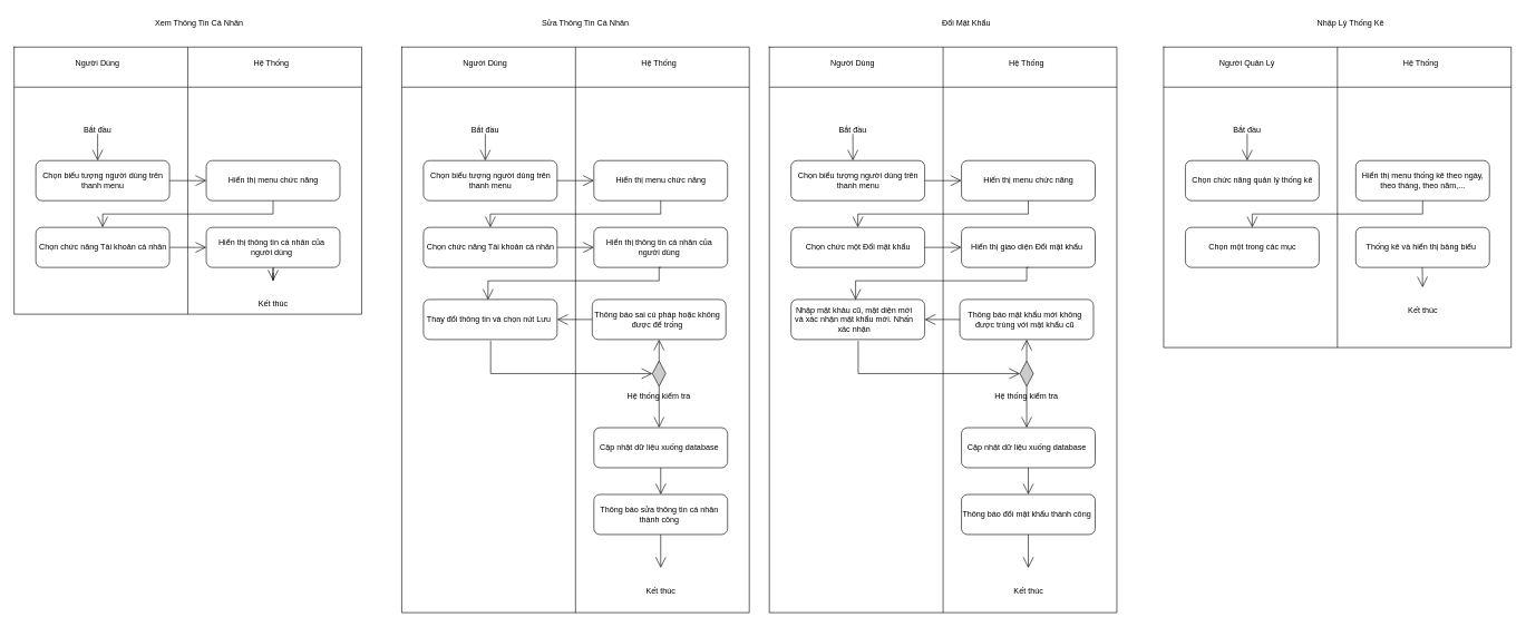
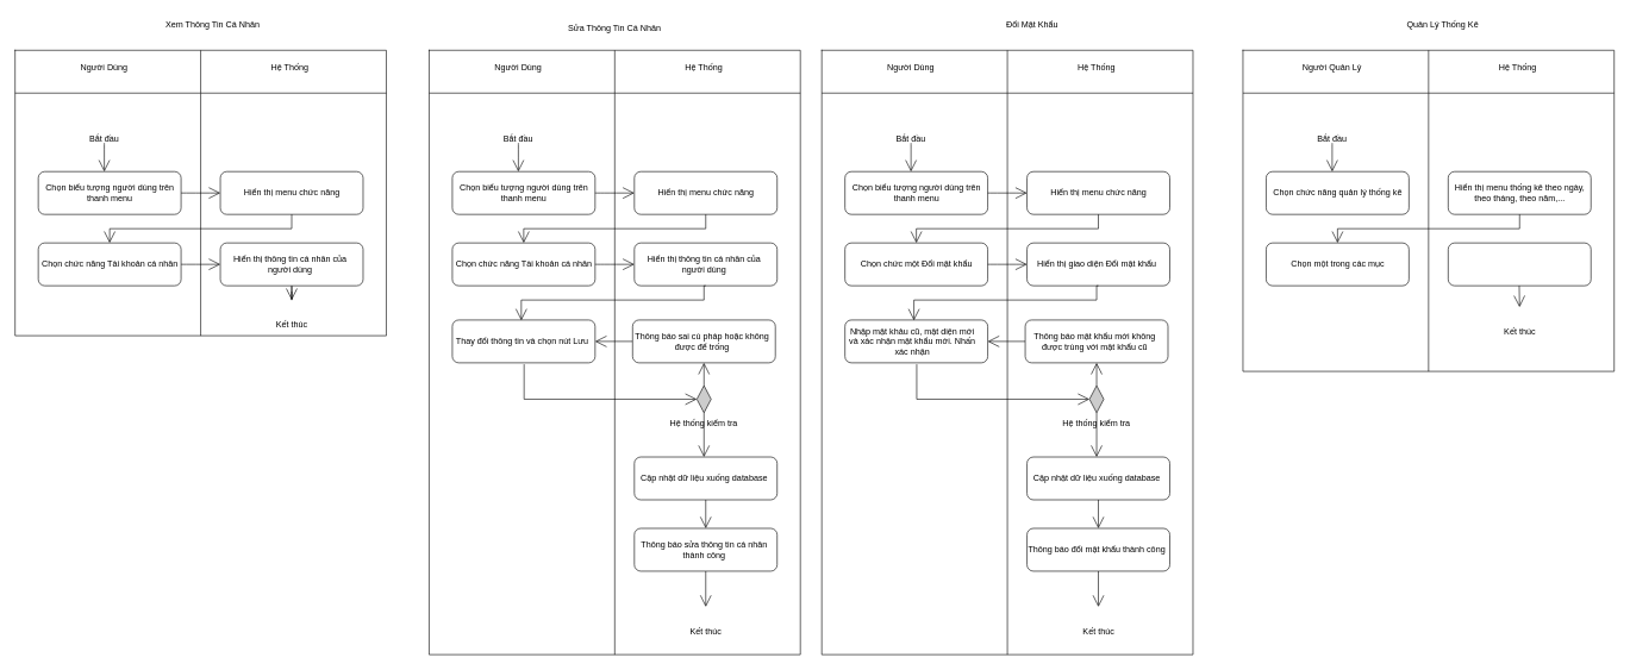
- <mxCell id="119" value="Sửa Thông Tin Cá Nhân" style="text;strokeColor=none;fillColor=none;html=1;align=center;verticalAlign=middle;whiteSpace=wrap;rounded=0;hachureGap=4;" vertex="1" parent="1"><mxGeometry x="750" y="20" width="250" height="30" as="geometry" /></mxCell>
+ <mxCell id="119" value="Sửa Thông Tin Cá Nhân" style="text;strokeColor=none;fillColor=none;html=1;align=center;verticalAlign=middle;whiteSpace=wrap;rounded=0;hachureGap=4;" vertex="1" parent="1"><mxGeometry x="735" y="25" width="250" height="30" as="geometry" /></mxCell>
- <mxCell id="147" value="Nhập Lý Thống Kê" style="text;strokeColor=none;fillColor=none;html=1;align=center;verticalAlign=middle;whiteSpace=wrap;rounded=0;hachureGap=4;" vertex="1" parent="1"><mxGeometry x="1895" y="20" width="250" height="30" as="geometry" /></mxCell>
+ <mxCell id="147" value="Quản Lý Thống Kê" style="text;strokeColor=none;fillColor=none;html=1;align=center;verticalAlign=middle;whiteSpace=wrap;rounded=0;hachureGap=4;" vertex="1" parent="1"><mxGeometry x="1895" y="20" width="250" height="30" as="geometry" /></mxCell>
- <mxCell id="138" value="Thống kê và hiển thị bảng biểu" style="text;strokeColor=none;fillColor=none;html=1;align=center;verticalAlign=middle;whiteSpace=wrap;rounded=0;hachureGap=4;" vertex="1" parent="1"><mxGeometry x="2027.5" y="355" width="195" height="30" as="geometry" /></mxCell>
